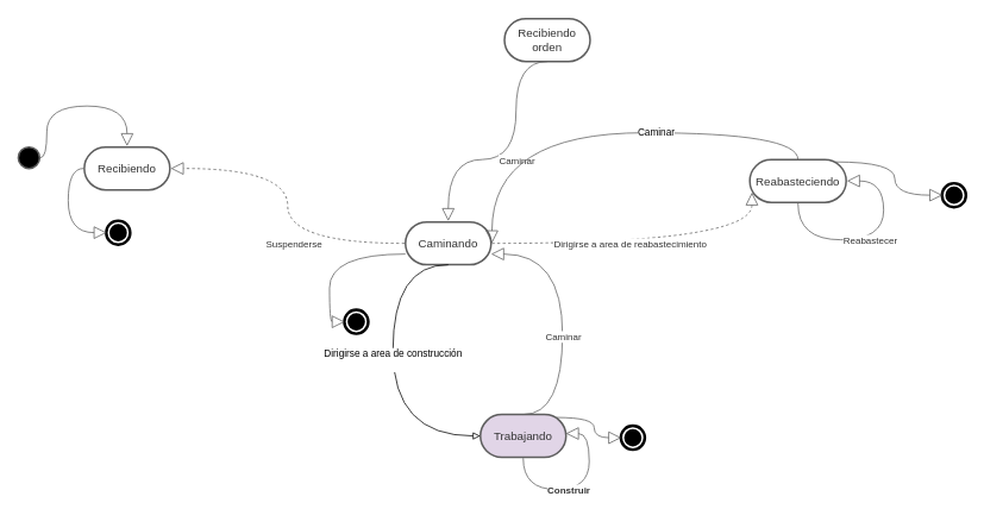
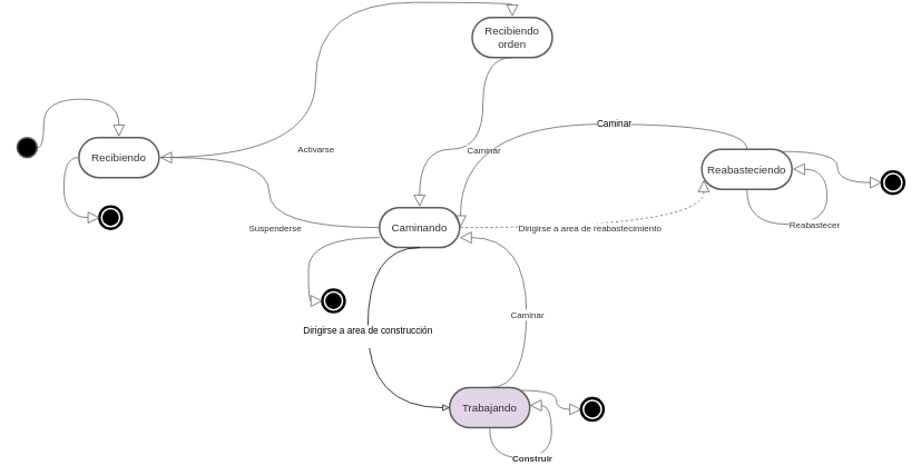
+ <mxCell id="11" value="" style="html=1;jettySize=18;whiteSpace=wrap;fontSize=11;strokeColor=#5E5E5E;rounded=1;arcSize=12;edgeStyle=orthogonalEdgeStyle;curved=1;startArrow=none;;endArrow=block;endFill=0;endSize=12;;exitX=1.009;exitY=0.5;exitPerimeter=0;entryX=0.5;entryY=-0.019;entryPerimeter=0;" parent="1" source="5" target="7" edge="1"><mxGeometry width="100" height="100" relative="1" as="geometry"><Array as="points" /></mxGeometry></mxCell>
+ <mxCell id="12" value="&lt;span style=&quot;font-weight: normal&quot;&gt;Activarse&lt;/span&gt;" style="text;html=1;resizable=0;labelBackgroundColor=#ffffff;align=center;verticalAlign=middle;fontStyle=1;fontColor=#333333;;fontSize=10.667;" parent="11" vertex="1"><mxGeometry x="-0.37" relative="1" as="geometry" /></mxCell>
- <mxCell id="13" value="" style="html=1;jettySize=18;whiteSpace=wrap;fontSize=11;strokeColor=#5E5E5E;rounded=1;arcSize=12;edgeStyle=orthogonalEdgeStyle;curved=1;startArrow=none;endArrow=block;endFill=0;endSize=12;exitX=-0.009;exitY=0.5;exitPerimeter=0;entryX=1.009;entryY=0.5;entryPerimeter=0;dashed=1;" parent="1" source="8" target="5" edge="1"><mxGeometry width="100" height="100" relative="1" as="geometry"><Array as="points" /></mxGeometry></mxCell>
+ <mxCell id="13" value="" style="html=1;jettySize=18;whiteSpace=wrap;fontSize=11;strokeColor=#5E5E5E;rounded=1;arcSize=12;edgeStyle=orthogonalEdgeStyle;curved=1;startArrow=none;;endArrow=block;endFill=0;endSize=12;;exitX=-0.009;exitY=0.5;exitPerimeter=0;entryX=1.009;entryY=0.5;entryPerimeter=0;" parent="1" source="8" target="5" edge="1"><mxGeometry width="100" height="100" relative="1" as="geometry"><Array as="points" /></mxGeometry></mxCell>
